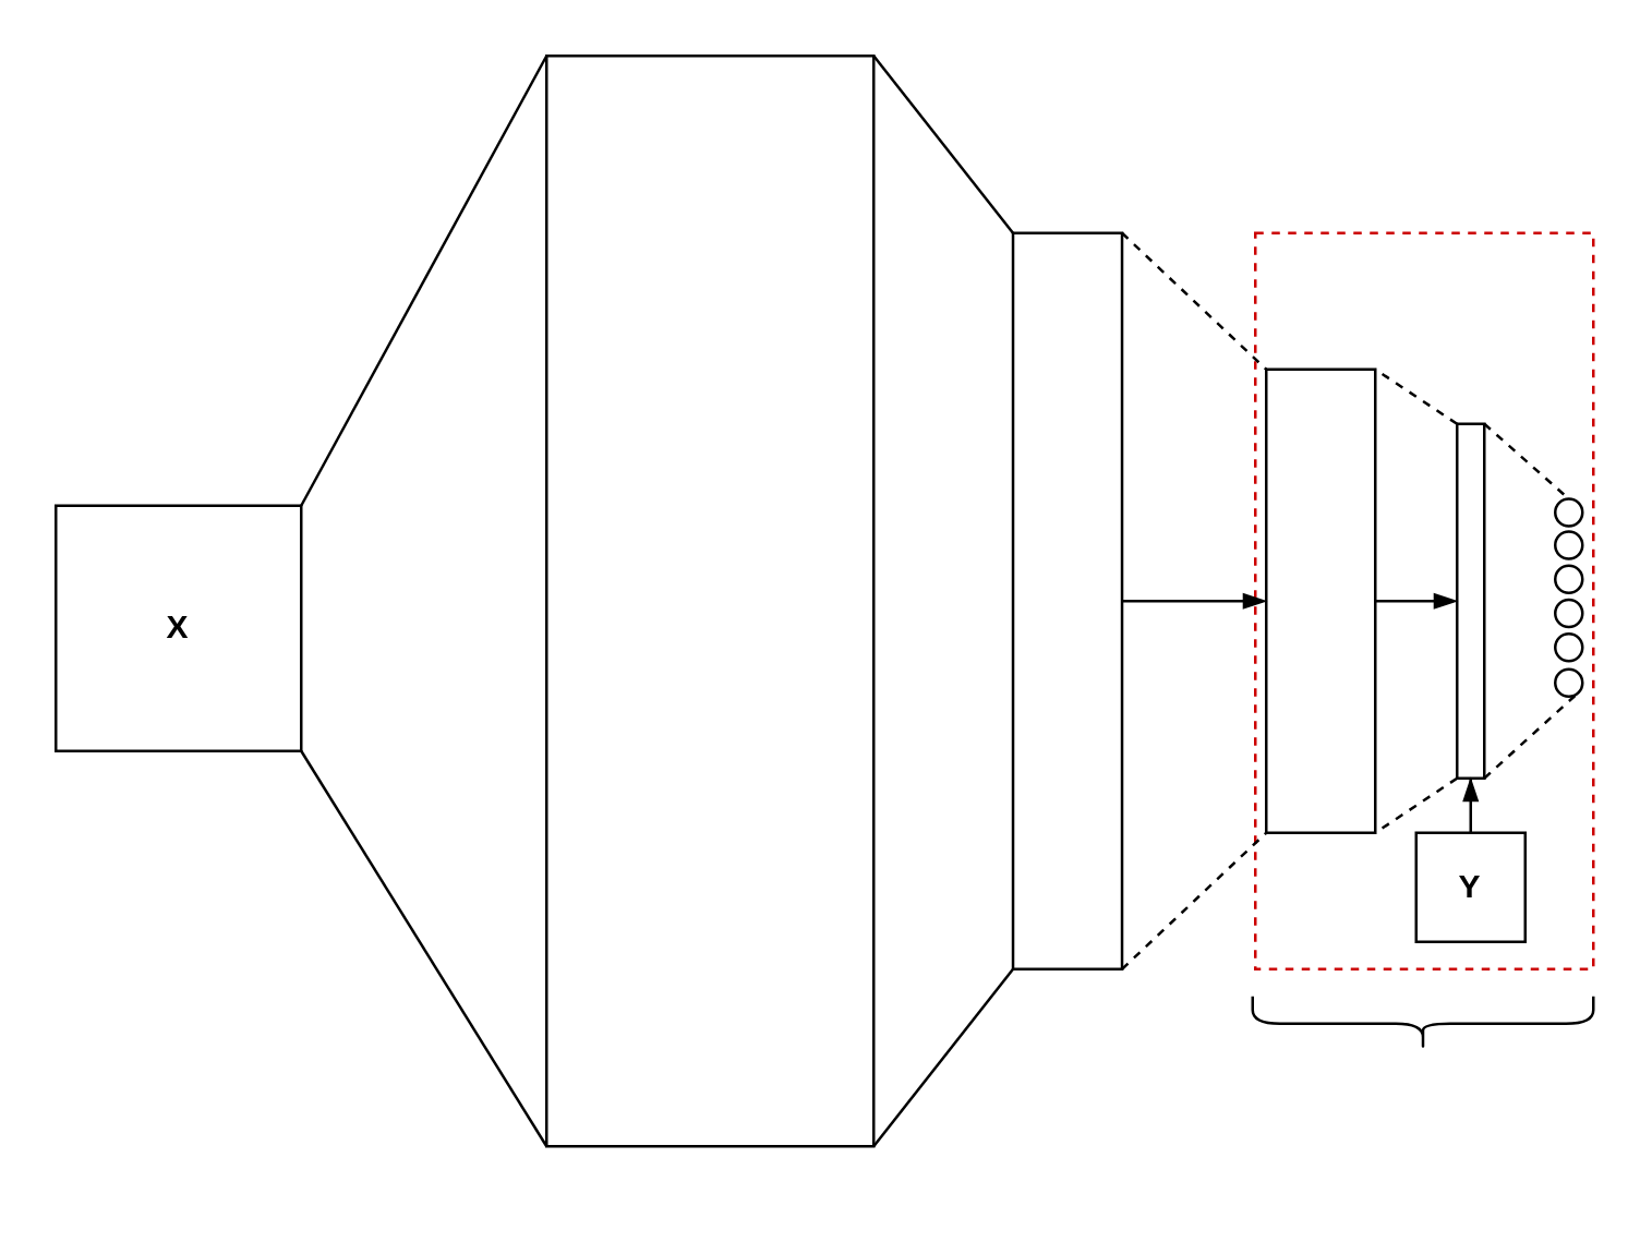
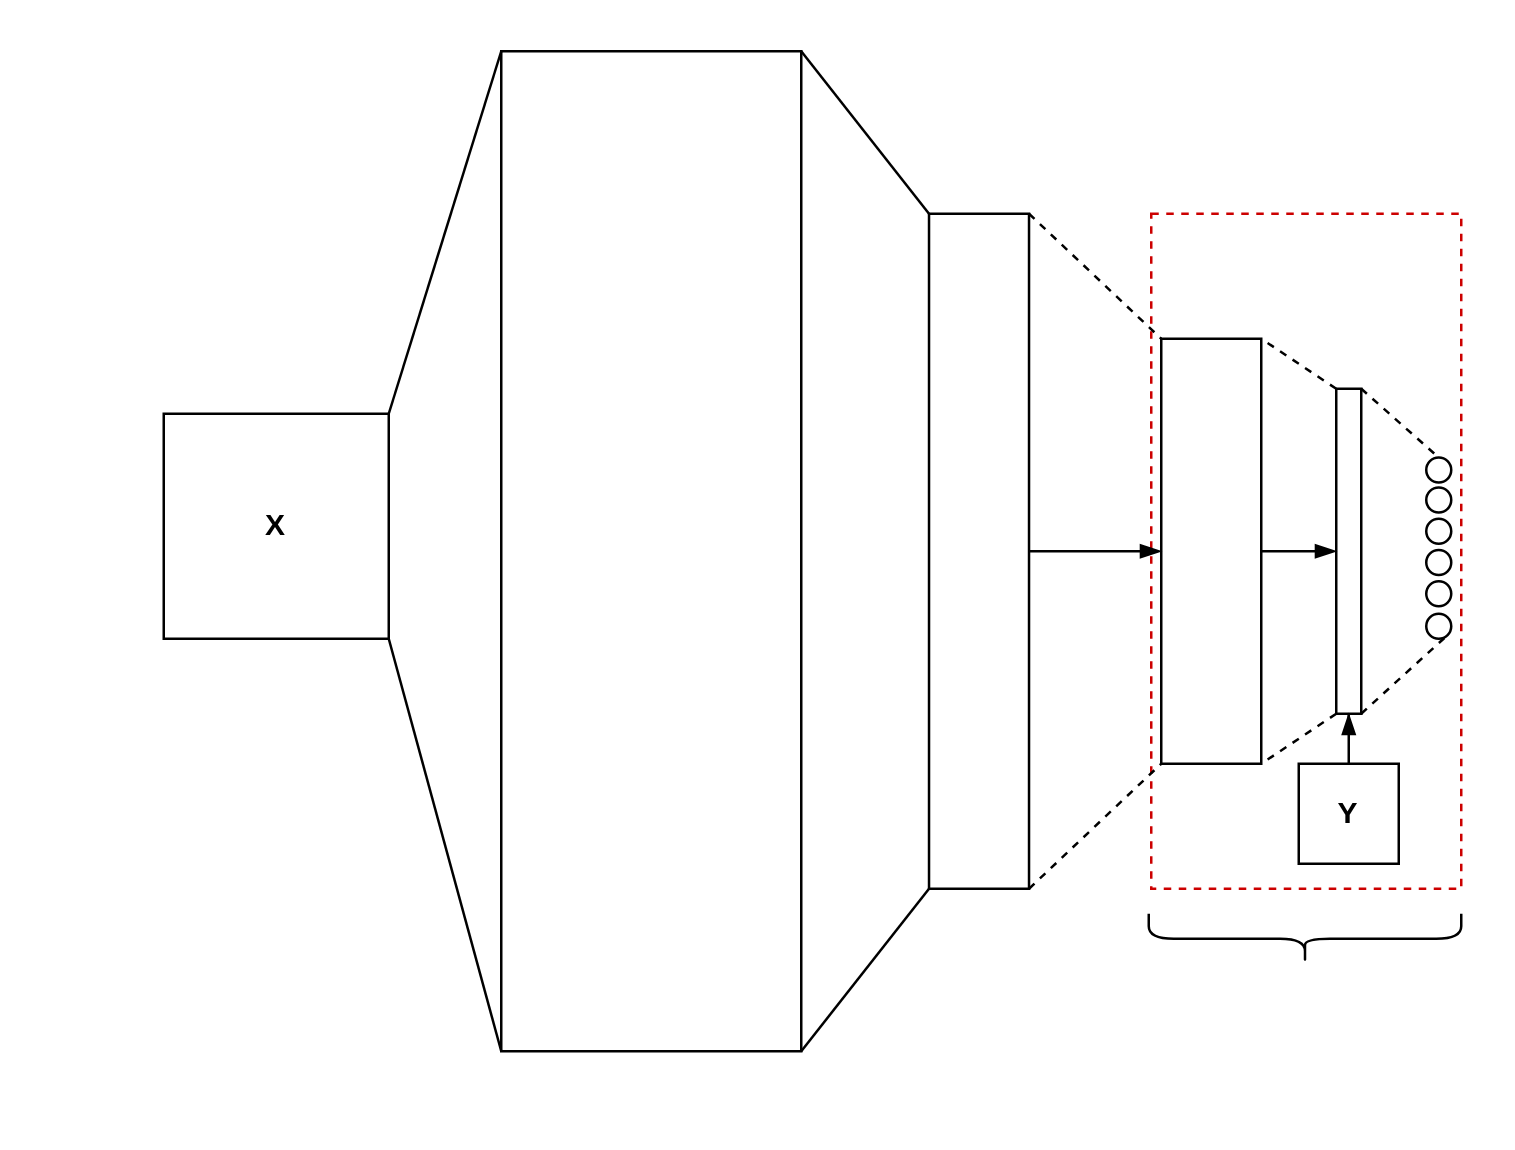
- <mxCell id="4" value="&lt;b&gt;X&lt;/b&gt;" style="rounded=0;whiteSpace=wrap;html=1;fillColor=none;" parent="1" vertex="1"><mxGeometry x="20" y="185" width="90" height="90" as="geometry" /></mxCell>
+ <mxCell id="4" value="&lt;b&gt;X&lt;/b&gt;" style="rounded=0;whiteSpace=wrap;html=1;fillColor=none;" parent="1" vertex="1"><mxGeometry x="65" y="165" width="90" height="90" as="geometry" /></mxCell>
